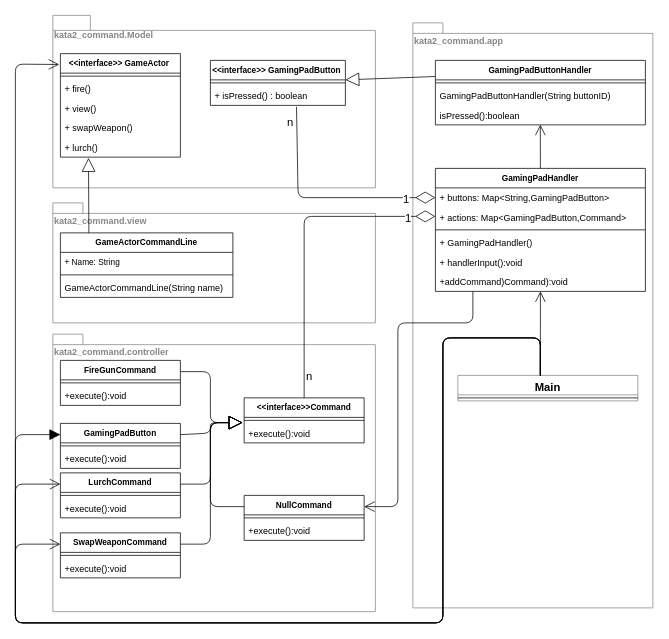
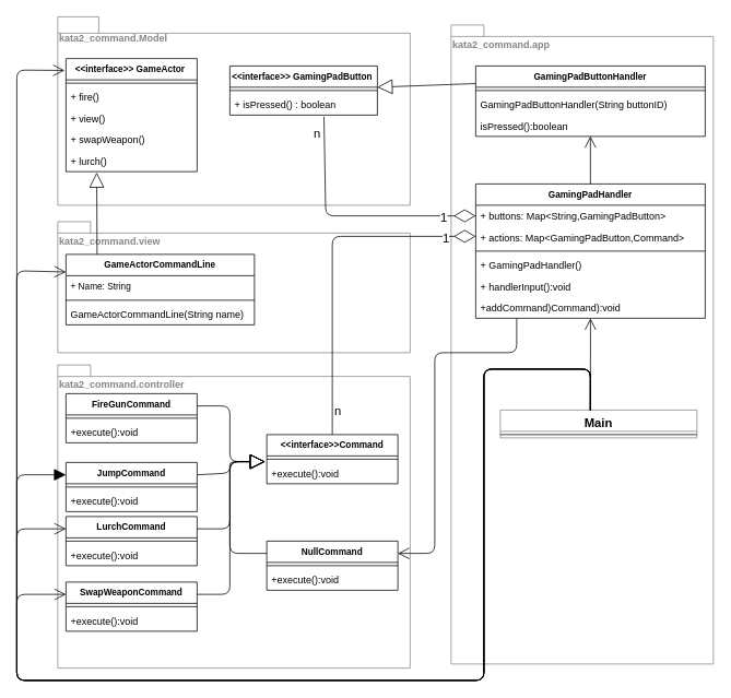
+ <mxCell id="66" value="" style="endArrow=open;endFill=1;endSize=12;html=1;fontSize=11;fontColor=none;exitX=0.531;exitY=0.603;exitDx=0;exitDy=0;exitPerimeter=0;entryX=0;entryY=0.25;entryDx=0;entryDy=0;" edge="1" parent="1" source="3" target="6"><mxGeometry width="160" relative="1" as="geometry"><mxPoint x="719.92" y="500.34" as="sourcePoint" /><mxPoint x="-10" y="40" as="targetPoint" /><Array as="points"><mxPoint x="720" y="450" /><mxPoint x="590" y="450" /><mxPoint x="590" y="830" /><mxPoint x="20" y="830" /><mxPoint x="20" y="330" /></Array></mxGeometry></mxCell>
- <mxCell id="48" value="GamingPadButton" style="swimlane;fontStyle=1;align=center;verticalAlign=top;childLayout=stackLayout;horizontal=1;startSize=26;horizontalStack=0;resizeParent=1;resizeParentMax=0;resizeLast=0;collapsible=1;marginBottom=0;sketch=0;fontSize=11;fontColor=#000000;" vertex="1" parent="1"><mxGeometry x="80" y="564" width="160" height="60" as="geometry" /></mxCell>
+ <mxCell id="48" value="JumpCommand" style="swimlane;fontStyle=1;align=center;verticalAlign=top;childLayout=stackLayout;horizontal=1;startSize=26;horizontalStack=0;resizeParent=1;resizeParentMax=0;resizeLast=0;collapsible=1;marginBottom=0;sketch=0;fontSize=11;fontColor=#000000;" vertex="1" parent="1"><mxGeometry x="80" y="564" width="160" height="60" as="geometry" /></mxCell>
